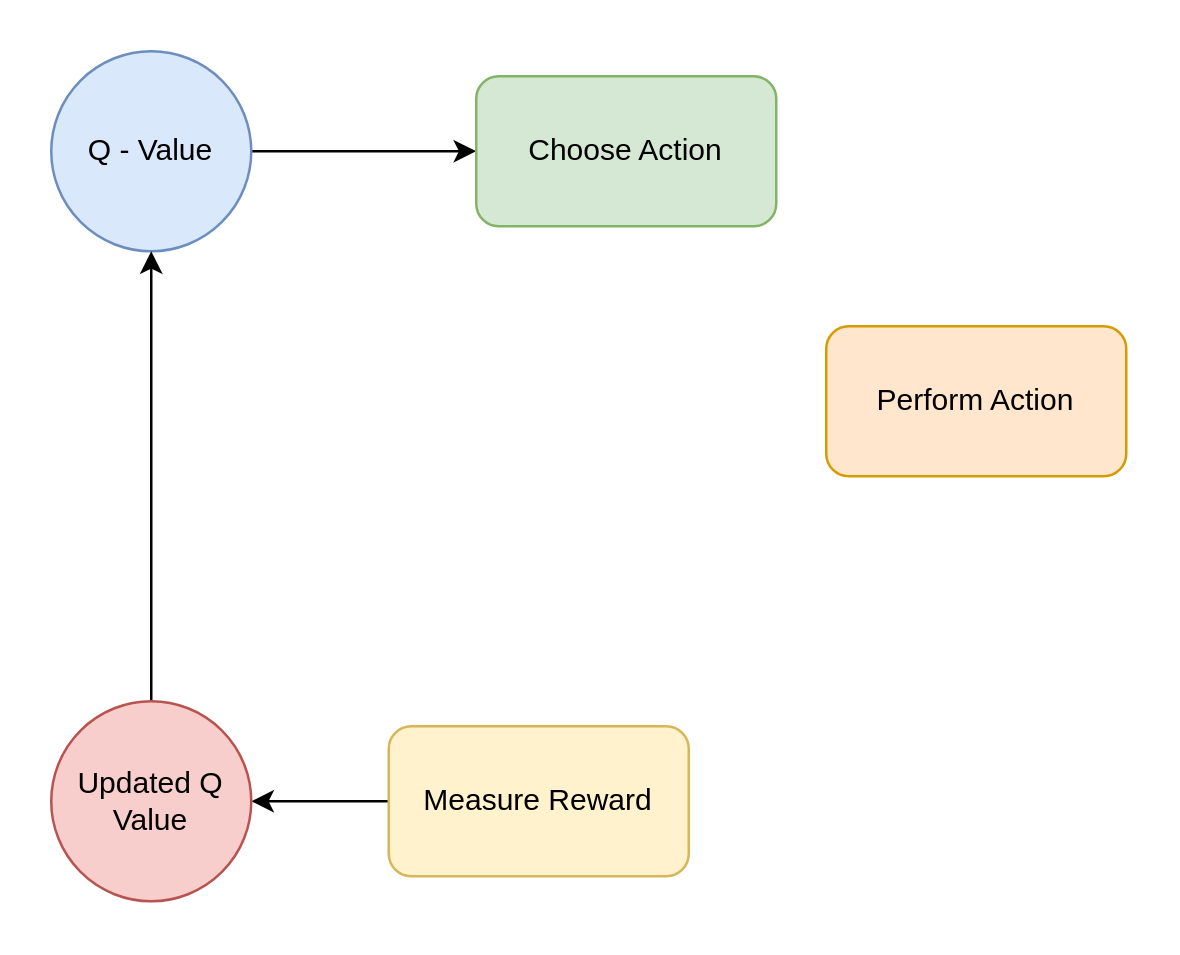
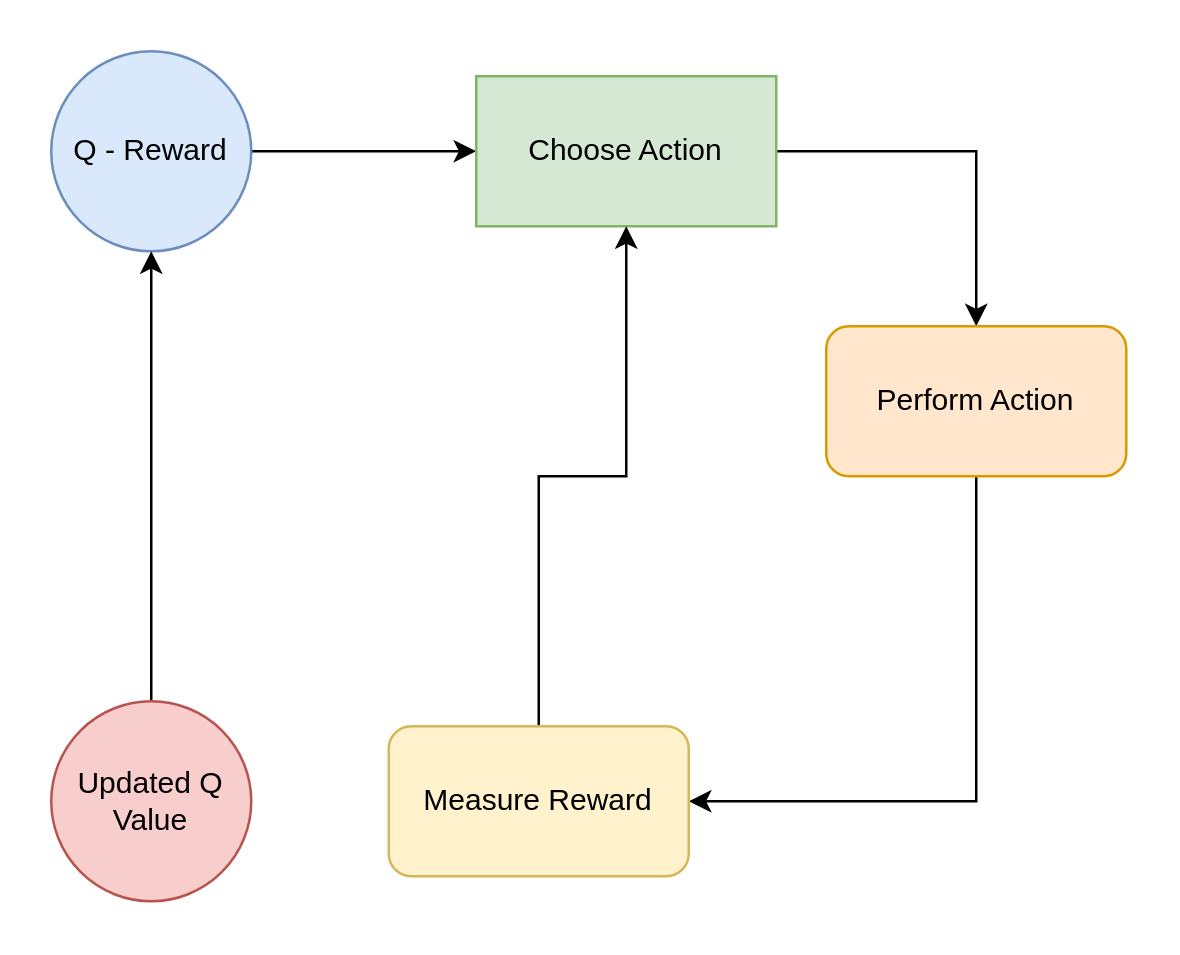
- <mxCell id="3" value="Q - Value" style="ellipse;whiteSpace=wrap;html=1;aspect=fixed;fillColor=#dae8fc;strokeColor=#6c8ebf;" vertex="1" parent="1"><mxGeometry x="20" y="20" width="80" height="80" as="geometry" /></mxCell>
+ <mxCell id="3" value="Q - Reward" style="ellipse;whiteSpace=wrap;html=1;aspect=fixed;fillColor=#dae8fc;strokeColor=#6c8ebf;" vertex="1" parent="1"><mxGeometry x="20" y="20" width="80" height="80" as="geometry" /></mxCell>
- <mxCell id="5" value="Choose Action" style="rounded=1;whiteSpace=wrap;html=1;fillColor=#d5e8d4;strokeColor=#82b366;" vertex="1" parent="1"><mxGeometry x="190" y="30" width="120" height="60" as="geometry" /></mxCell>
+ <mxCell id="5" value="Choose Action" style="whiteSpace=wrap;html=1;fillColor=#d5e8d4;strokeColor=#82b366;rounded=0;" vertex="1" parent="1"><mxGeometry x="190" y="30" width="120" height="60" as="geometry" /></mxCell>
+ <mxCell id="4" style="edgeStyle=orthogonalEdgeStyle;rounded=0;orthogonalLoop=1;jettySize=auto;html=1;" edge="1" parent="1" source="5" target="7"><mxGeometry relative="1" as="geometry" /></mxCell>
+ <mxCell id="6" style="edgeStyle=orthogonalEdgeStyle;rounded=0;orthogonalLoop=1;jettySize=auto;html=1;entryX=1;entryY=0.5;entryDx=0;entryDy=0;" edge="1" parent="1" source="7" target="9"><mxGeometry relative="1" as="geometry"><Array as="points"><mxPoint x="390" y="320" /></Array></mxGeometry></mxCell>
- <mxCell id="8" style="edgeStyle=orthogonalEdgeStyle;rounded=0;orthogonalLoop=1;jettySize=auto;html=1;entryX=1;entryY=0.5;entryDx=0;entryDy=0;" edge="1" parent="1" source="9" target="11"><mxGeometry relative="1" as="geometry" /></mxCell>
+ <mxCell id="8" style="edgeStyle=orthogonalEdgeStyle;rounded=0;orthogonalLoop=1;jettySize=auto;html=1;" edge="1" parent="1" source="9" target="5"><mxGeometry relative="1" as="geometry" /></mxCell>
